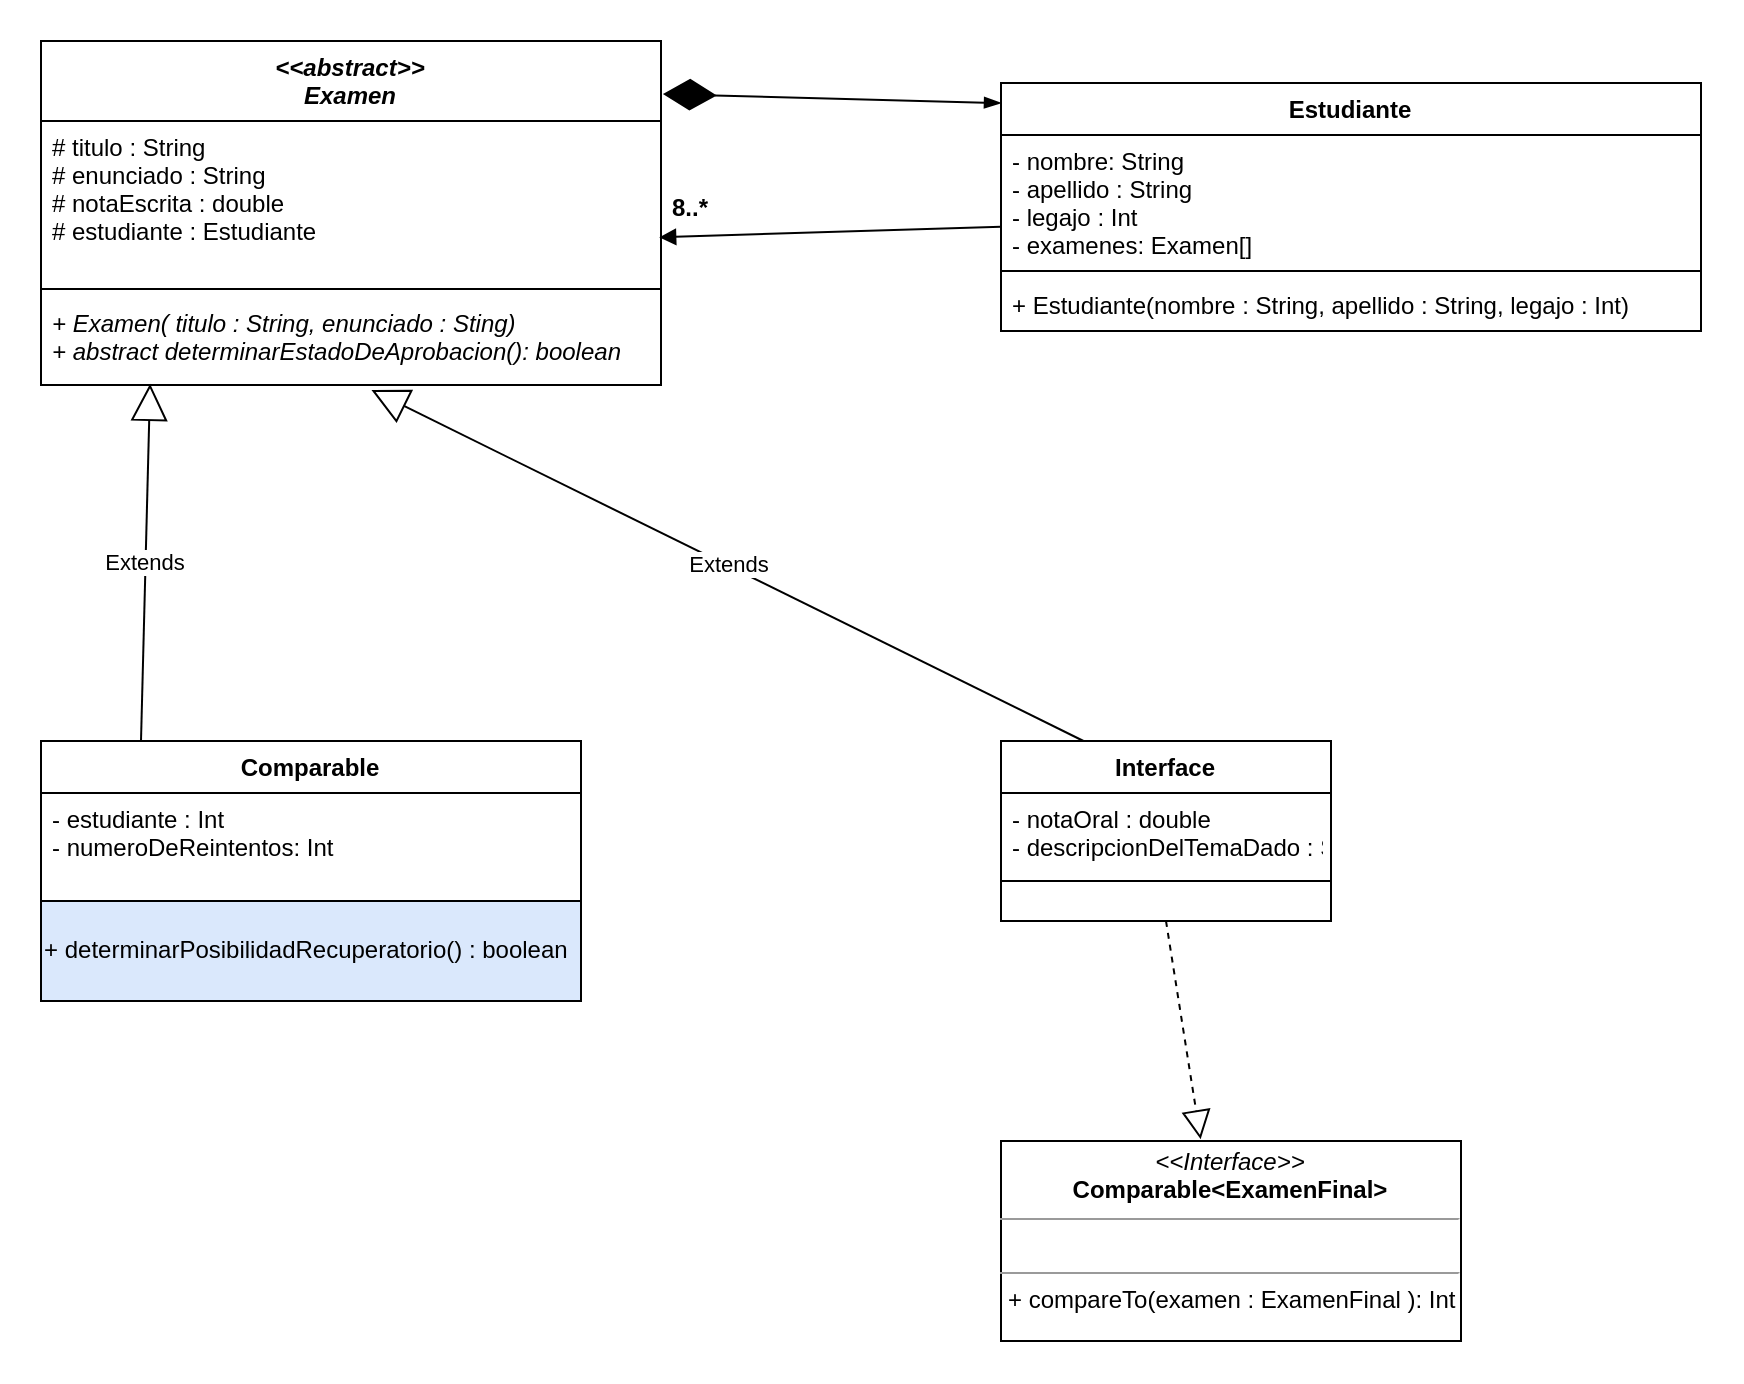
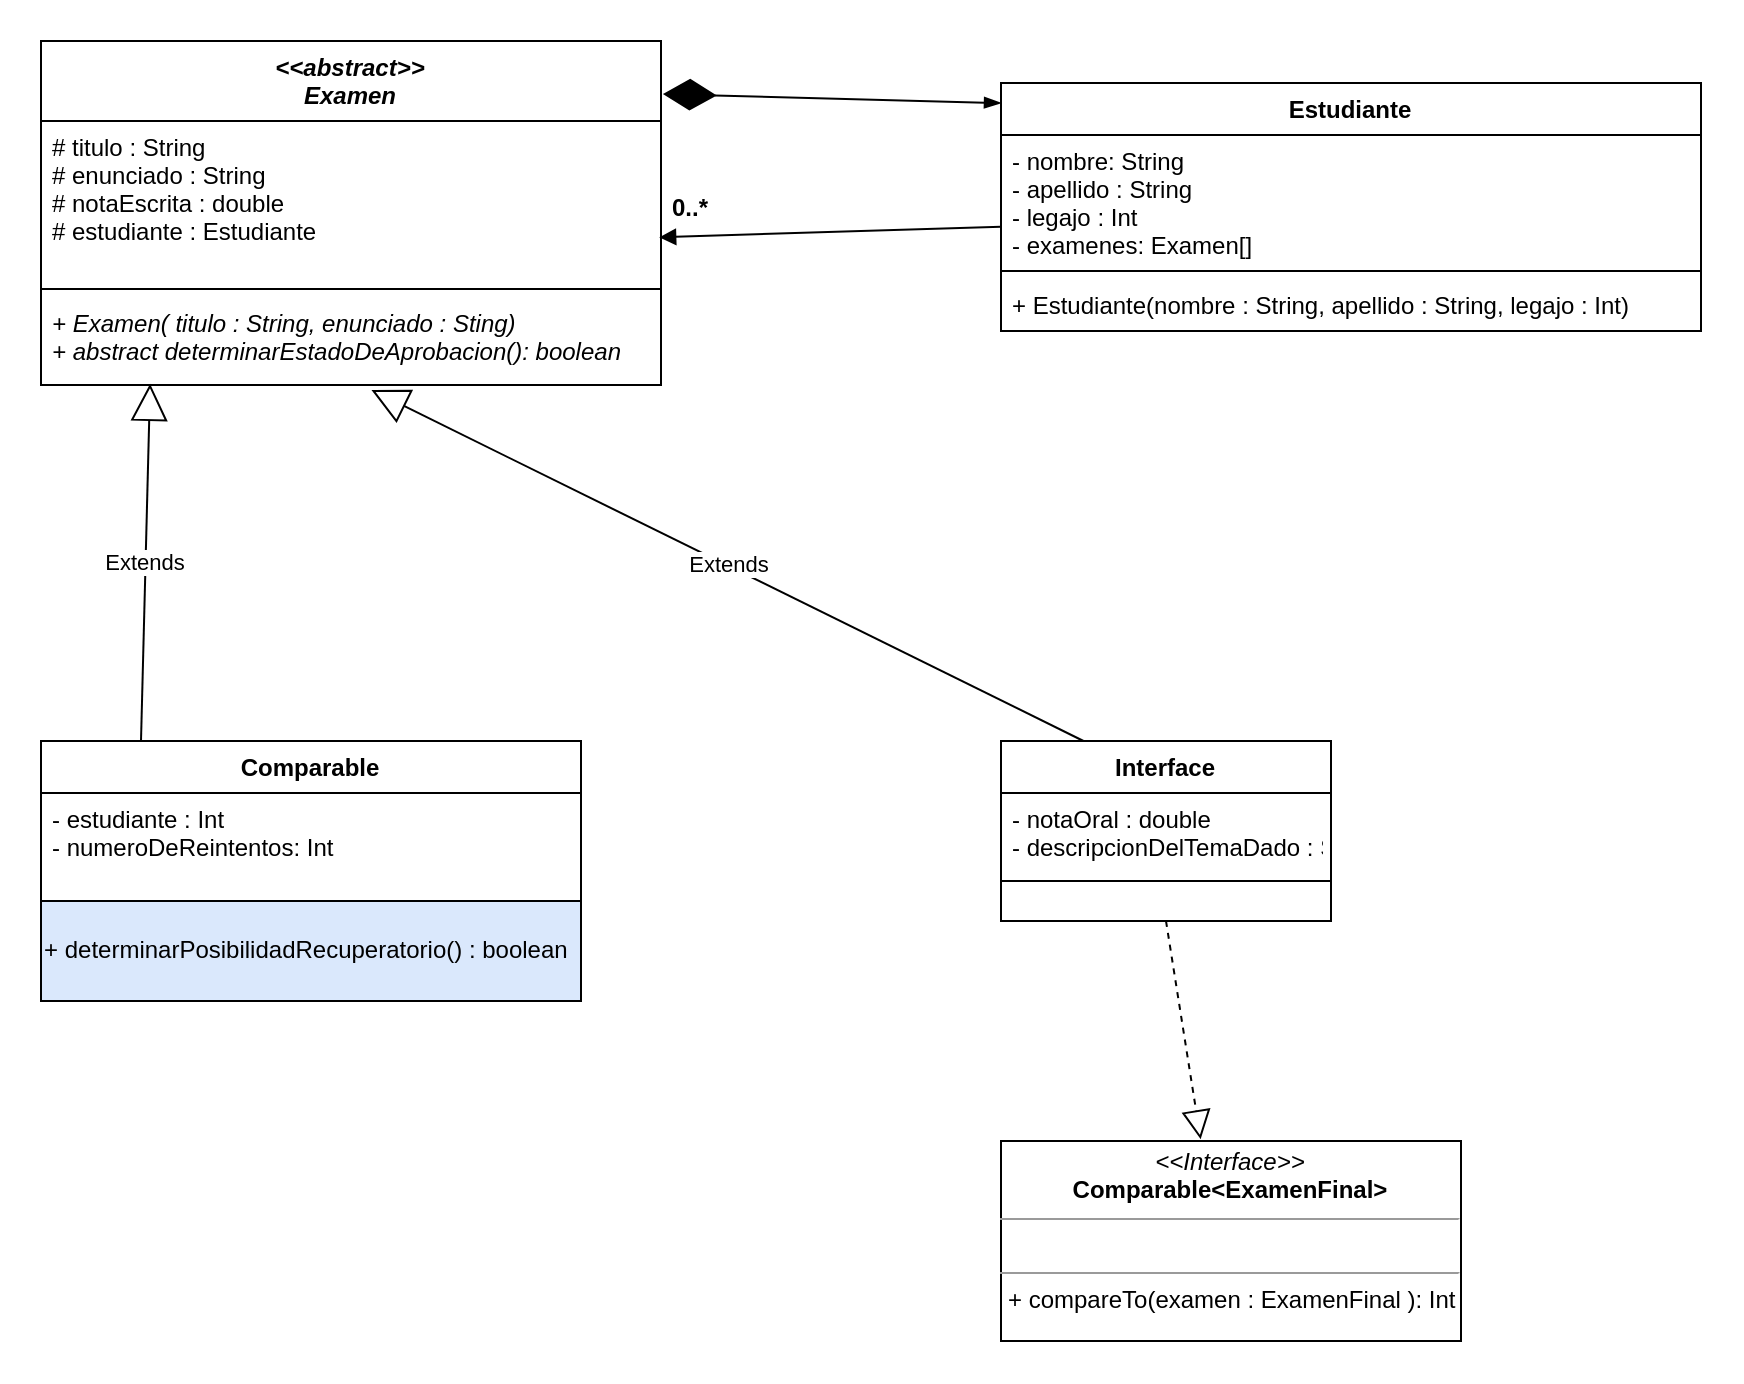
- <mxCell id="20" value="8..*" style="text;align=center;fontStyle=1;verticalAlign=middle;spacingLeft=3;spacingRight=3;strokeColor=none;rotatable=0;points=[[0,0.5],[1,0.5]];portConstraint=eastwest;" vertex="1" parent="1"><mxGeometry x="305" y="90" width="80" height="26" as="geometry" /></mxCell>
+ <mxCell id="20" value="0..*" style="text;align=center;fontStyle=1;verticalAlign=middle;spacingLeft=3;spacingRight=3;strokeColor=none;rotatable=0;points=[[0,0.5],[1,0.5]];portConstraint=eastwest;" vertex="1" parent="1"><mxGeometry x="305" y="90" width="80" height="26" as="geometry" /></mxCell>
